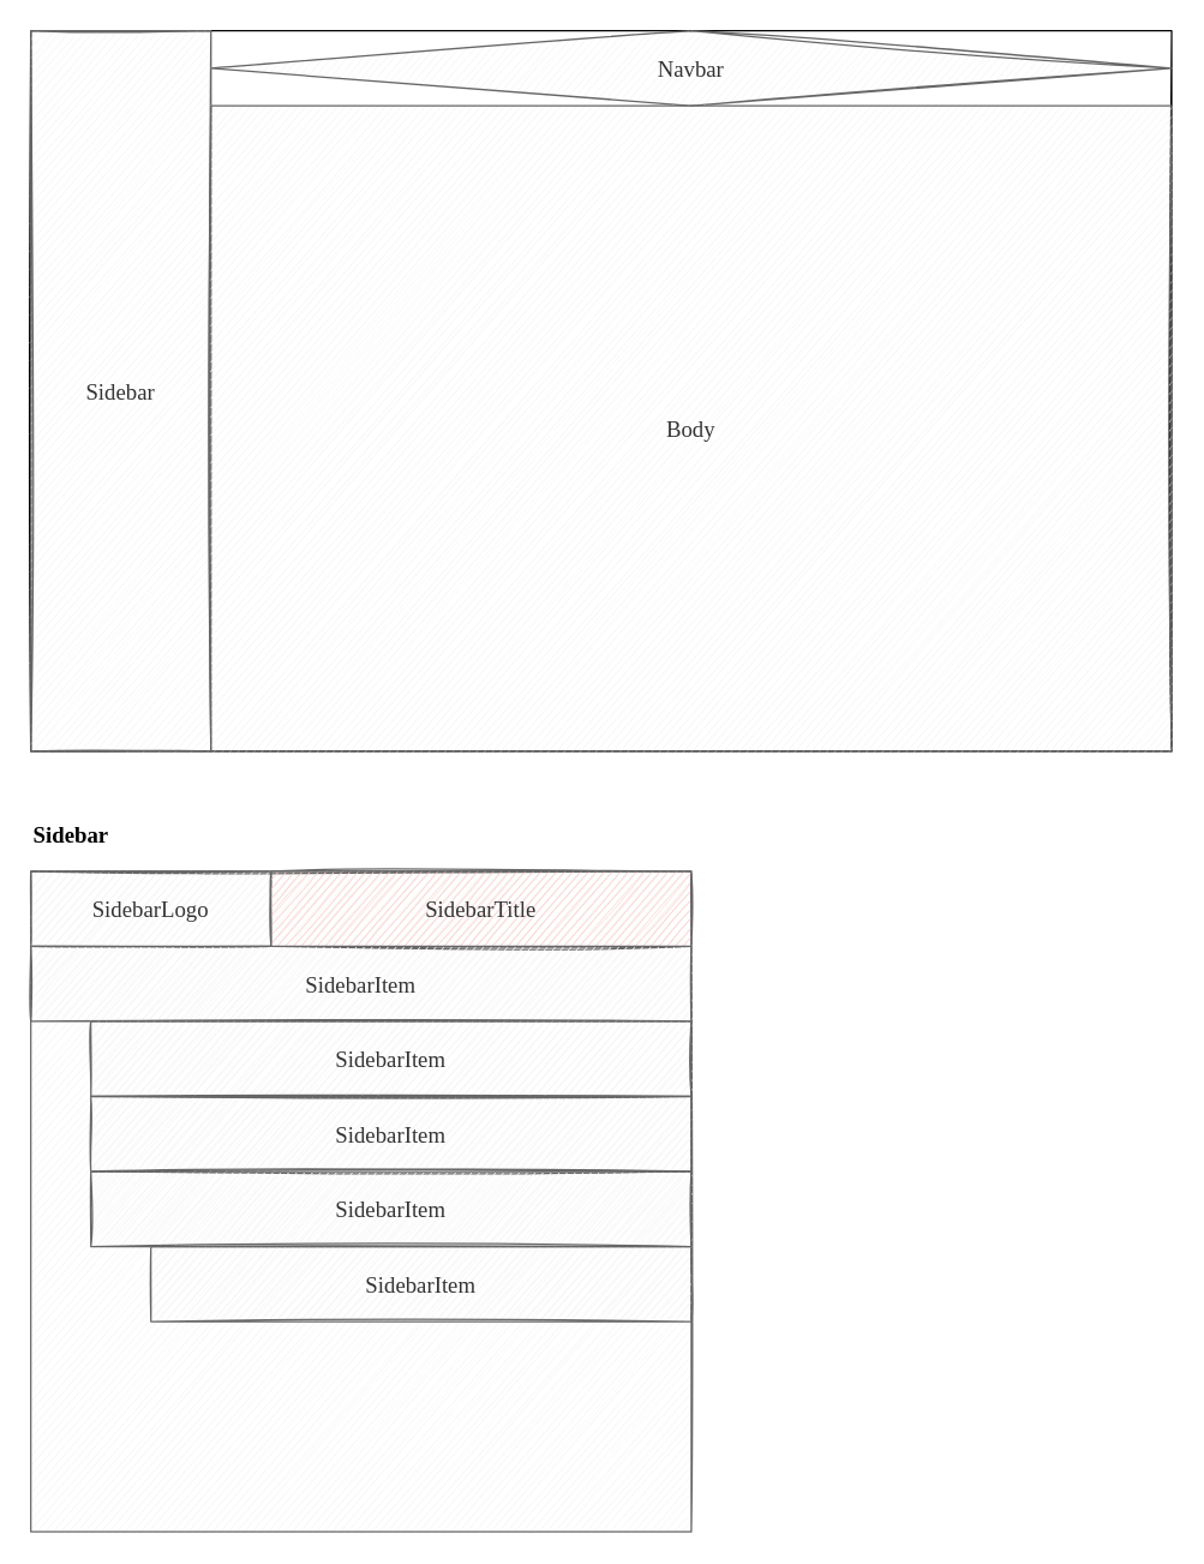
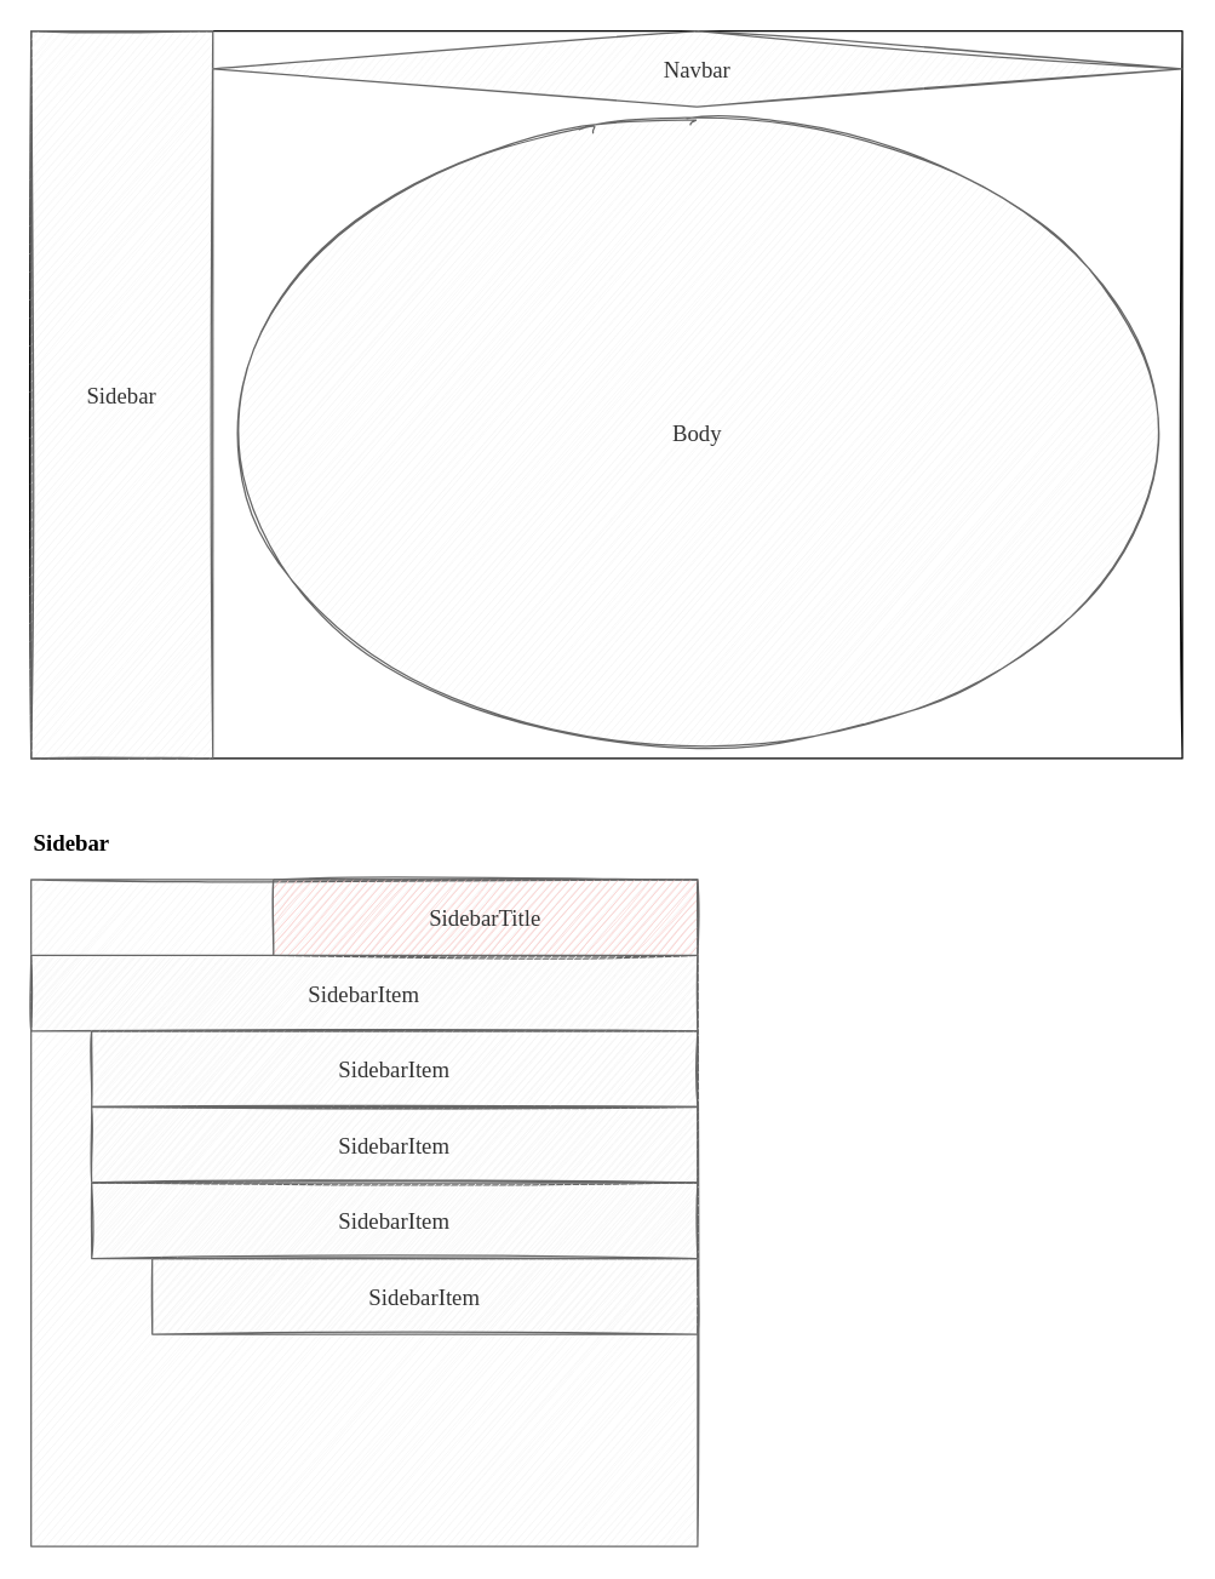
- <mxCell id="5" value="Body" style="rounded=0;whiteSpace=wrap;html=1;sketch=1;fillColor=#f5f5f5;fontColor=#333333;strokeColor=#666666;fontFamily=Comic Sans MS;fontStyle=0;fontSize=15;" vertex="1" parent="1"><mxGeometry x="140" y="70" width="640" height="430" as="geometry" /></mxCell>
+ <mxCell id="5" value="Body" style="ellipse;whiteSpace=wrap;html=1;sketch=1;fillColor=#f5f5f5;fontColor=#333333;strokeColor=#666666;fontFamily=Comic Sans MS;fontStyle=0;fontSize=15;" vertex="1" parent="1"><mxGeometry x="140" y="70" width="640" height="430" as="geometry" /></mxCell>
- <mxCell id="8" value="SidebarLogo" style="rounded=0;whiteSpace=wrap;html=1;sketch=1;fillColor=#f5f5f5;fontColor=#333333;strokeColor=#666666;fontFamily=Comic Sans MS;fontStyle=0;fontSize=15;" vertex="1" parent="1"><mxGeometry x="20" y="580" width="160" height="50" as="geometry" /></mxCell>
